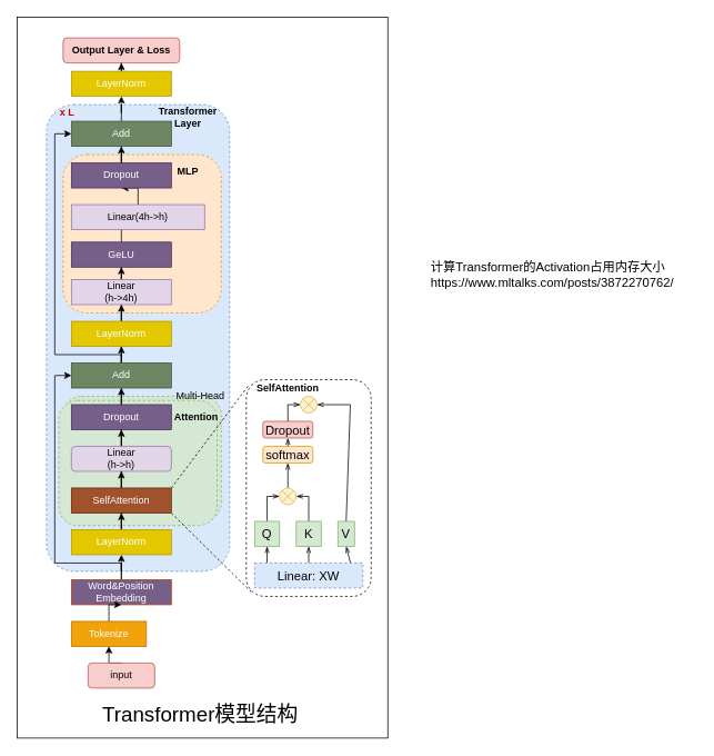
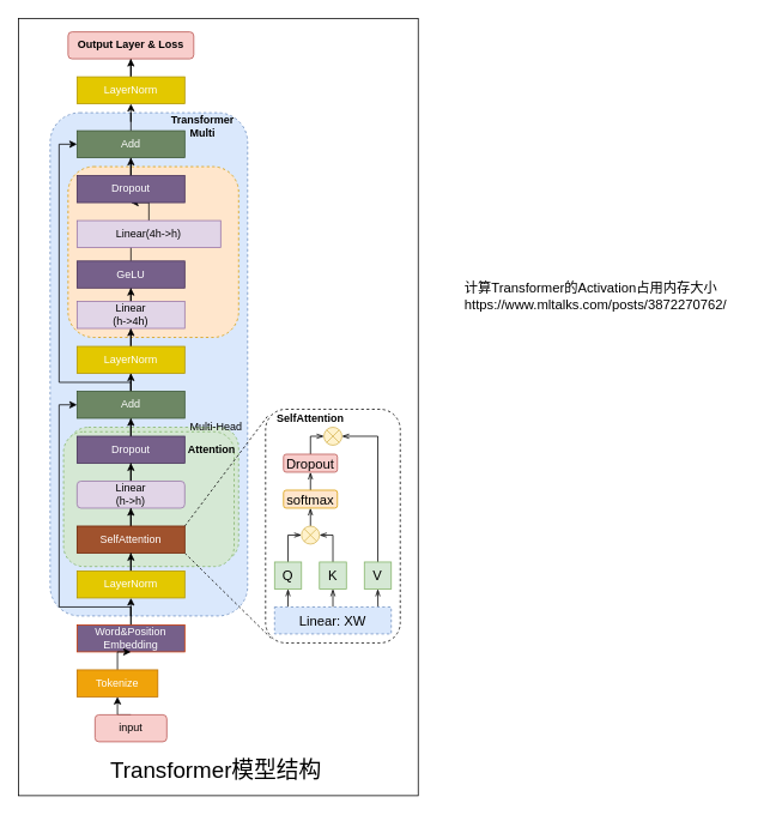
- <mxCell id="40" value="Output Layer &amp;amp; Loss" style="rounded=1;whiteSpace=wrap;html=1;fontStyle=1;fillColor=#f8cecc;strokeColor=#b85450;" parent="1" vertex="1"><mxGeometry x="75" y="45" width="140" height="30" as="geometry" /></mxCell>
+ <mxCell id="40" value="Output Layer &amp;amp; Loss" style="rounded=1;whiteSpace=wrap;html=1;fontStyle=1;fillColor=#f8cecc;strokeColor=#b85450;" parent="1" vertex="1"><mxGeometry x="75" y="35" width="140" height="30" as="geometry" /></mxCell>
- <mxCell id="47" value="x L" style="text;html=1;strokeColor=none;fillColor=none;align=center;verticalAlign=middle;whiteSpace=wrap;rounded=0;dashed=1;fontStyle=1;fontColor=#CC0000;" parent="1" vertex="1"><mxGeometry x="65" y="125" width="30" height="20" as="geometry" /></mxCell>
- <mxCell id="46" value="Transformer&lt;br&gt;Layer" style="text;html=1;strokeColor=none;fillColor=none;align=center;verticalAlign=middle;whiteSpace=wrap;rounded=0;dashed=1;fontStyle=1" parent="1" vertex="1"><mxGeometry x="190" y="125" width="70" height="30" as="geometry" /></mxCell>
+ <mxCell id="46" value="Transformer&lt;br&gt;Multi" style="text;html=1;strokeColor=none;fillColor=none;align=center;verticalAlign=middle;whiteSpace=wrap;rounded=0;dashed=1;fontStyle=1" parent="1" vertex="1"><mxGeometry x="190" y="125" width="70" height="30" as="geometry" /></mxCell>
- <mxCell id="45" value="MLP" style="text;html=1;strokeColor=none;fillColor=none;align=center;verticalAlign=middle;whiteSpace=wrap;rounded=0;dashed=1;fontStyle=1" parent="1" vertex="1"><mxGeometry x="205" y="195" width="40" height="20" as="geometry" /></mxCell>
- <mxCell id="62" value="softmax" style="rounded=1;whiteSpace=wrap;html=1;labelBackgroundColor=none;fontSize=15;align=center;fillColor=#ffe6cc;strokeColor=#d79b00;" parent="1" vertex="1"><mxGeometry x="315" y="535" width="60" height="20" as="geometry" /></mxCell>
+ <mxCell id="62" value="softmax" style="rounded=1;whiteSpace=wrap;html=1;labelBackgroundColor=none;fontSize=15;align=center;fillColor=#ffe6cc;strokeColor=#d79b00;" parent="1" vertex="1"><mxGeometry x="315" y="545" width="60" height="20" as="geometry" /></mxCell>
- <mxCell id="58" value="V" style="rounded=0;whiteSpace=wrap;html=1;labelBackgroundColor=none;fontSize=15;align=center;fillColor=#d5e8d4;strokeColor=#82b366;" parent="1" vertex="1"><mxGeometry x="405" y="625" width="20" height="30" as="geometry" /></mxCell>
+ <mxCell id="58" value="V" style="rounded=0;whiteSpace=wrap;html=1;labelBackgroundColor=none;fontSize=15;align=center;fillColor=#d5e8d4;strokeColor=#82b366;" parent="1" vertex="1"><mxGeometry x="405" y="625" width="30" height="30" as="geometry" /></mxCell>
